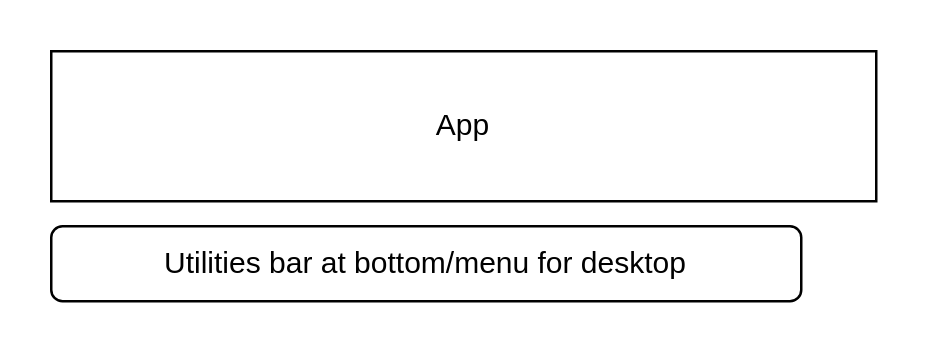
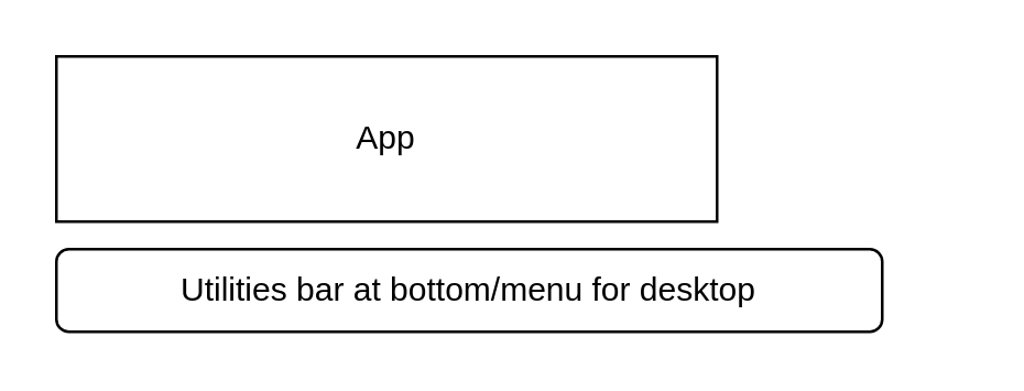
- <mxCell id="2" value="App" style="rounded=0;whiteSpace=wrap;html=1;" vertex="1" parent="1"><mxGeometry x="20" y="20" width="330" height="60" as="geometry" /></mxCell>
+ <mxCell id="2" value="App" style="rounded=0;whiteSpace=wrap;html=1;" vertex="1" parent="1"><mxGeometry x="20" y="20" width="240" height="60" as="geometry" /></mxCell>
